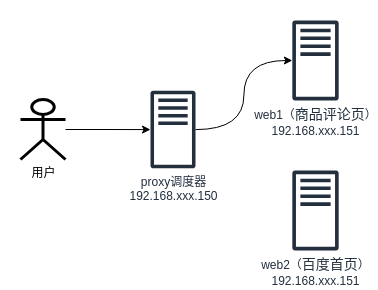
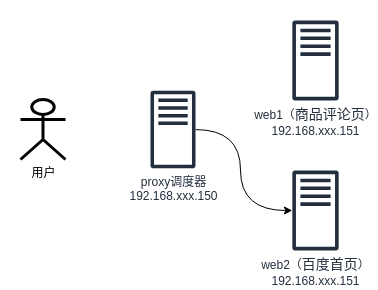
- <mxCell id="4" style="edgeStyle=orthogonalEdgeStyle;rounded=0;orthogonalLoop=1;jettySize=auto;html=1;curved=1;" parent="1" source="6" target="7" edge="1"><mxGeometry relative="1" as="geometry" /></mxCell>
- <mxCell id="2" style="edgeStyle=orthogonalEdgeStyle;rounded=0;orthogonalLoop=1;jettySize=auto;html=1;" parent="1" source="3" target="6" edge="1"><mxGeometry relative="1" as="geometry" /></mxCell>
+ <mxCell id="5" style="edgeStyle=orthogonalEdgeStyle;rounded=0;orthogonalLoop=1;jettySize=auto;html=1;curved=1;" parent="1" source="6" target="8" edge="1"><mxGeometry relative="1" as="geometry"><mxPoint x="240" y="230" as="targetPoint" /><Array as="points"><mxPoint x="240" y="129" /><mxPoint x="240" y="210" /></Array></mxGeometry></mxCell>
